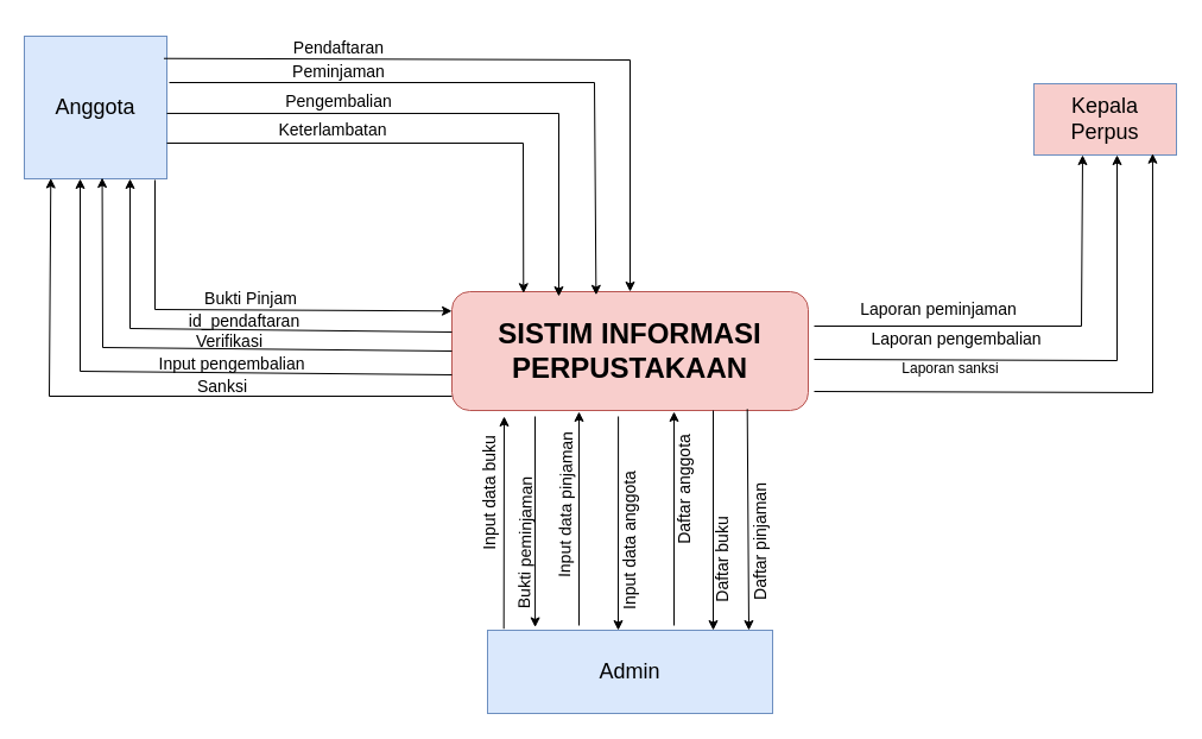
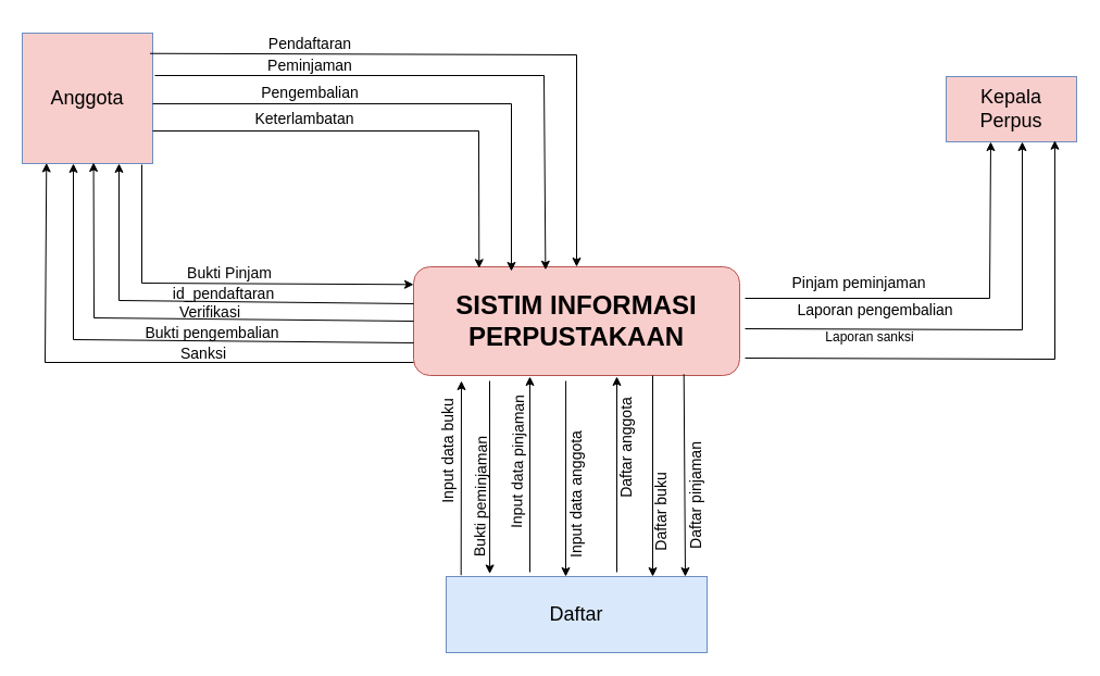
- <mxCell id="3" value="&lt;font style=&quot;font-size: 18px;&quot;&gt;Anggota&lt;/font&gt;" style="whiteSpace=wrap;html=1;aspect=fixed;fillColor=#dae8fc;strokeColor=#6c8ebf;" vertex="1" parent="1"><mxGeometry x="20" y="30" width="120" height="120" as="geometry" /></mxCell>
+ <mxCell id="3" value="&lt;font style=&quot;font-size: 18px;&quot;&gt;Anggota&lt;/font&gt;" style="whiteSpace=wrap;html=1;aspect=fixed;fillColor=#f8cecc;strokeColor=#6c8ebf;" vertex="1" parent="1"><mxGeometry x="20" y="30" width="120" height="120" as="geometry" /></mxCell>
- <mxCell id="17" value="&lt;font style=&quot;font-size: 14px;&quot;&gt;Laporan peminjaman&lt;/font&gt;" style="text;strokeColor=none;align=center;fillColor=none;html=1;verticalAlign=middle;whiteSpace=wrap;rounded=0;" vertex="1" parent="1"><mxGeometry x="720" y="245" width="140" height="30" as="geometry" /></mxCell>
+ <mxCell id="17" value="&lt;font style=&quot;font-size: 14px;&quot;&gt;Pinjam peminjaman&lt;/font&gt;" style="text;strokeColor=none;align=center;fillColor=none;html=1;verticalAlign=middle;whiteSpace=wrap;rounded=0;" vertex="1" parent="1"><mxGeometry x="720" y="245" width="140" height="30" as="geometry" /></mxCell>
- <mxCell id="27" value="&lt;font style=&quot;font-size: 14px;&quot;&gt;Input pengembalian&lt;/font&gt;" style="text;strokeColor=none;align=center;fillColor=none;html=1;verticalAlign=middle;whiteSpace=wrap;rounded=0;" vertex="1" parent="1"><mxGeometry x="120" y="291" width="150" height="30" as="geometry" /></mxCell>
+ <mxCell id="27" value="&lt;font style=&quot;font-size: 14px;&quot;&gt;Bukti pengembalian&lt;/font&gt;" style="text;strokeColor=none;align=center;fillColor=none;html=1;verticalAlign=middle;whiteSpace=wrap;rounded=0;" vertex="1" parent="1"><mxGeometry x="120" y="291" width="150" height="30" as="geometry" /></mxCell>
- <mxCell id="4" value="&lt;font style=&quot;font-size: 18px;&quot;&gt;Admin&lt;/font&gt;" style="rounded=0;whiteSpace=wrap;html=1;fillColor=#dae8fc;strokeColor=#6c8ebf;" vertex="1" parent="1"><mxGeometry x="410" y="530" width="240" height="70" as="geometry" /></mxCell>
+ <mxCell id="4" value="&lt;font style=&quot;font-size: 18px;&quot;&gt;Daftar&lt;/font&gt;" style="rounded=0;whiteSpace=wrap;html=1;fillColor=#dae8fc;strokeColor=#6c8ebf;" vertex="1" parent="1"><mxGeometry x="410" y="530" width="240" height="70" as="geometry" /></mxCell>
